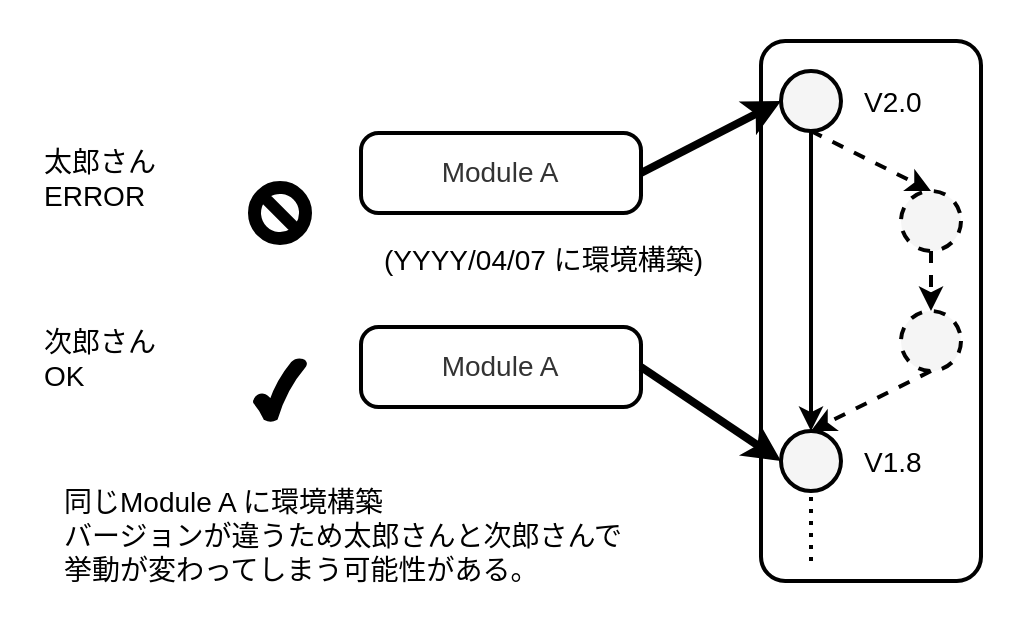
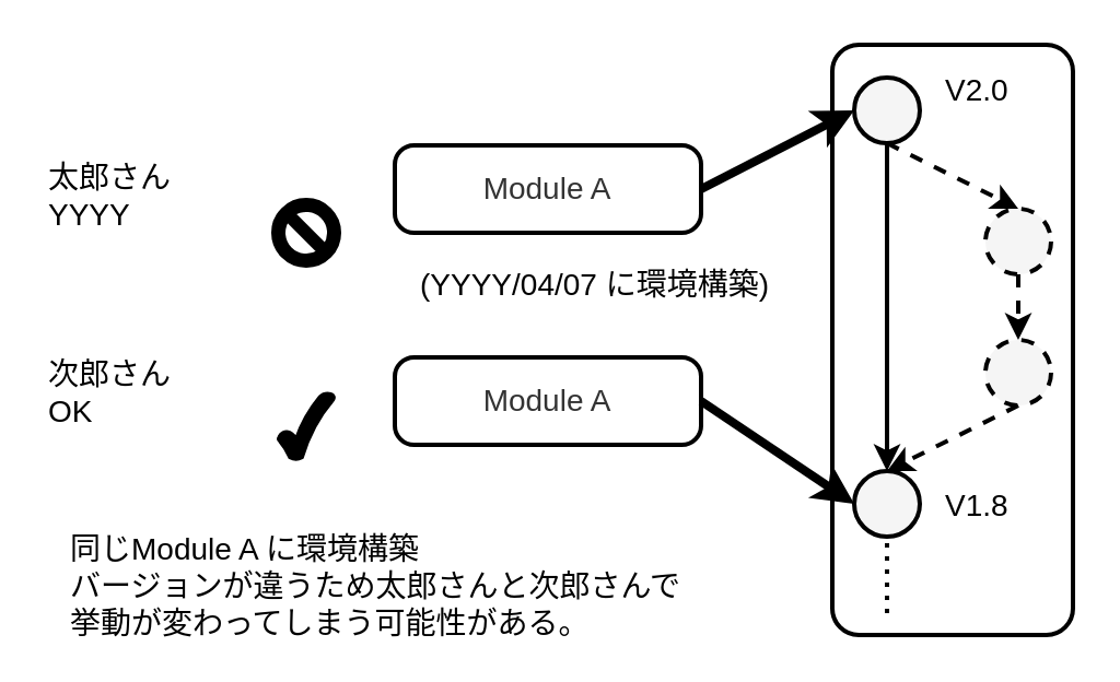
- <mxCell id="24" value="&lt;font style=&quot;font-size: 14px&quot;&gt;V2.0&lt;/font&gt;" style="text;html=1;resizable=0;points=[];autosize=1;align=left;verticalAlign=top;spacingTop=-4;" vertex="1" parent="12"><mxGeometry x="50" y="20" width="40" height="20" as="geometry" /></mxCell>
+ <mxCell id="24" value="&lt;font style=&quot;font-size: 14px&quot;&gt;V2.0&lt;/font&gt;" style="text;html=1;resizable=0;points=[];autosize=1;align=left;verticalAlign=top;spacingTop=-4;" vertex="1" parent="12"><mxGeometry x="50" y="10" width="40" height="20" as="geometry" /></mxCell>
- <mxCell id="10" value="&lt;font style=&quot;font-size: 14px&quot;&gt;太郎さん&lt;br&gt;ERROR&lt;br&gt;&lt;/font&gt;" style="text;html=1;resizable=0;points=[];autosize=1;align=left;verticalAlign=top;spacingTop=-4;fontColor=#000000;" vertex="1" parent="1"><mxGeometry x="20" y="70" width="70" height="30" as="geometry" /></mxCell>
+ <mxCell id="10" value="&lt;font style=&quot;font-size: 14px&quot;&gt;太郎さん&lt;br&gt;YYYY&lt;br&gt;&lt;/font&gt;" style="text;html=1;resizable=0;points=[];autosize=1;align=left;verticalAlign=top;spacingTop=-4;fontColor=#000000;" vertex="1" parent="1"><mxGeometry x="20" y="70" width="70" height="30" as="geometry" /></mxCell>
